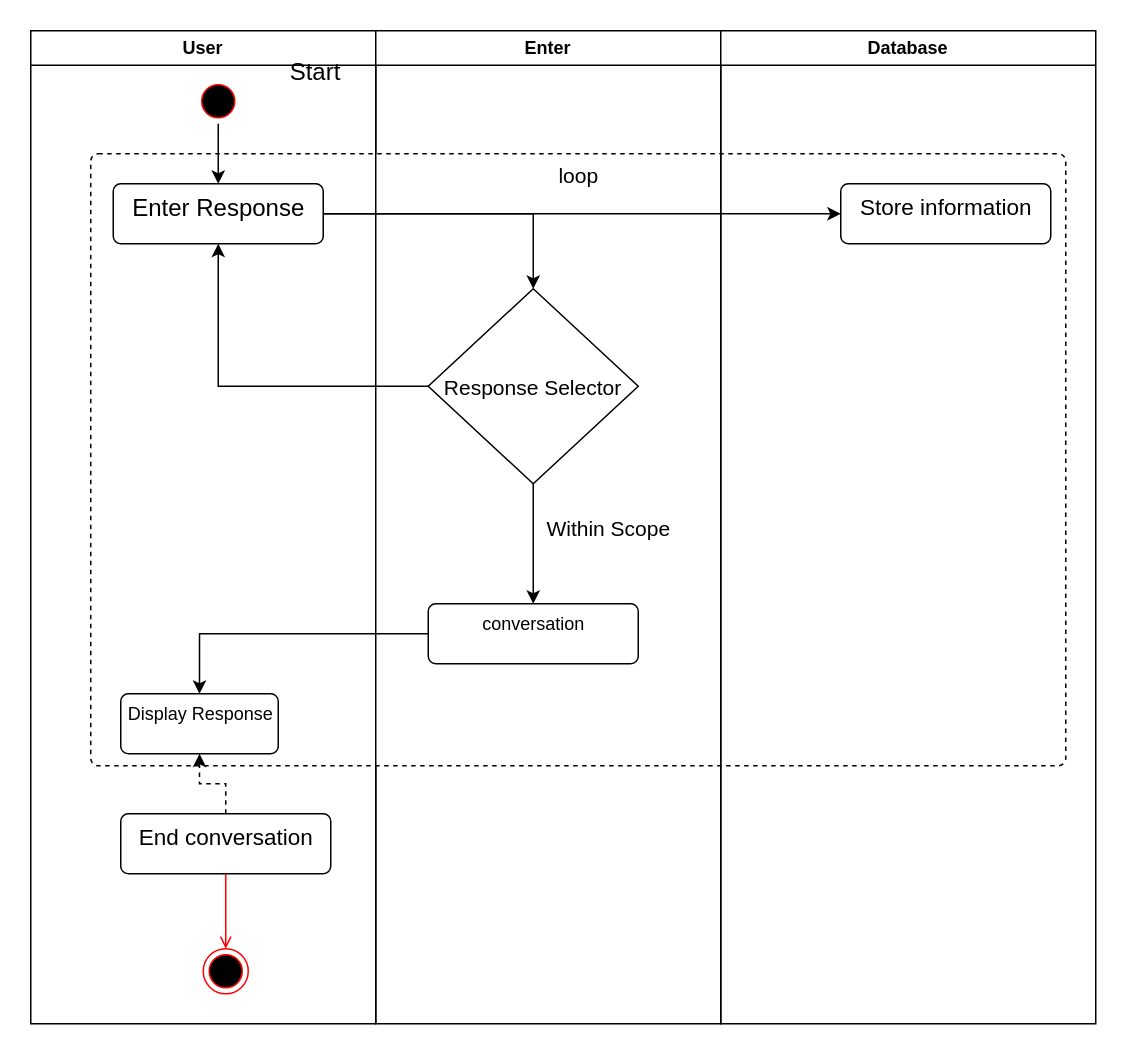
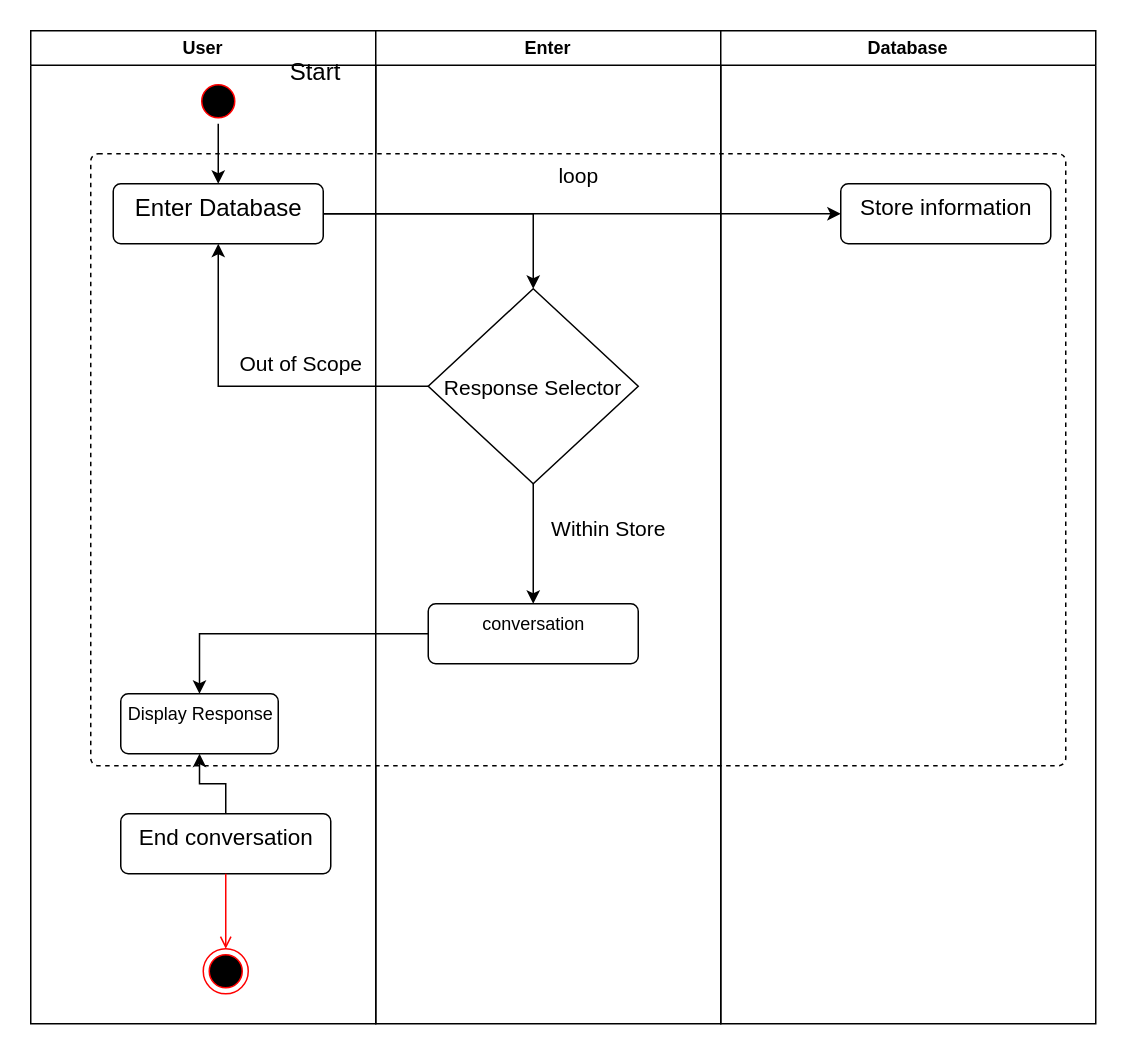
- <mxCell id="6" value="&lt;font style=&quot;font-size: 16px&quot;&gt;Enter Response&lt;/font&gt;" style="html=1;align=center;verticalAlign=top;rounded=1;absoluteArcSize=1;arcSize=10;dashed=0;" vertex="1" parent="2"><mxGeometry x="55" y="102" width="140" height="40" as="geometry" /></mxCell>
+ <mxCell id="6" value="&lt;font style=&quot;font-size: 16px&quot;&gt;Enter Database&lt;/font&gt;" style="html=1;align=center;verticalAlign=top;rounded=1;absoluteArcSize=1;arcSize=10;dashed=0;" vertex="1" parent="2"><mxGeometry x="55" y="102" width="140" height="40" as="geometry" /></mxCell>
+ <mxCell id="13" value="Out of Scope" style="text;html=1;align=center;verticalAlign=middle;resizable=0;points=[];autosize=1;fontSize=14;" vertex="1" parent="2"><mxGeometry x="130" y="212" width="100" height="20" as="geometry" /></mxCell>
- <mxCell id="18" value="Within Scope" style="text;html=1;align=center;verticalAlign=middle;resizable=0;points=[];autosize=1;fontSize=14;" vertex="1" parent="14"><mxGeometry x="105" y="322" width="100" height="20" as="geometry" /></mxCell>
+ <mxCell id="18" value="Within Store" style="text;html=1;align=center;verticalAlign=middle;resizable=0;points=[];autosize=1;fontSize=14;" vertex="1" parent="14"><mxGeometry x="105" y="322" width="100" height="20" as="geometry" /></mxCell>
- <mxCell id="10" style="edgeStyle=orthogonalEdgeStyle;rounded=0;orthogonalLoop=1;jettySize=auto;html=1;exitX=0.5;exitY=0;exitDx=0;exitDy=0;fontSize=14;dashed=1;" edge="1" parent="2" source="11" target="8"><mxGeometry relative="1" as="geometry" /></mxCell>
+ <mxCell id="10" style="edgeStyle=orthogonalEdgeStyle;rounded=0;orthogonalLoop=1;jettySize=auto;html=1;exitX=0.5;exitY=0;exitDx=0;exitDy=0;fontSize=14;" edge="1" parent="2" source="11" target="8"><mxGeometry relative="1" as="geometry" /></mxCell>
